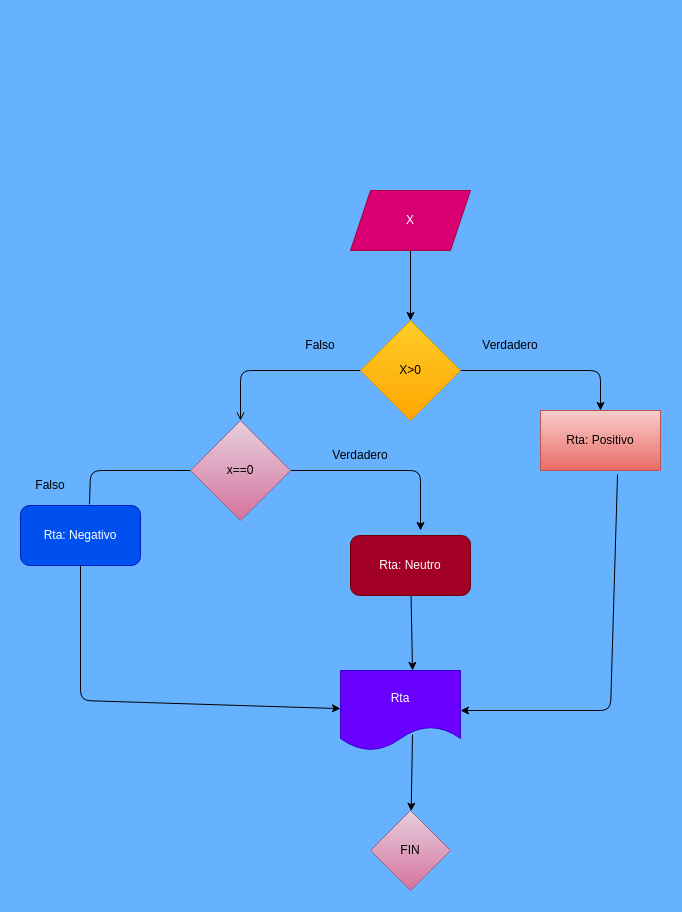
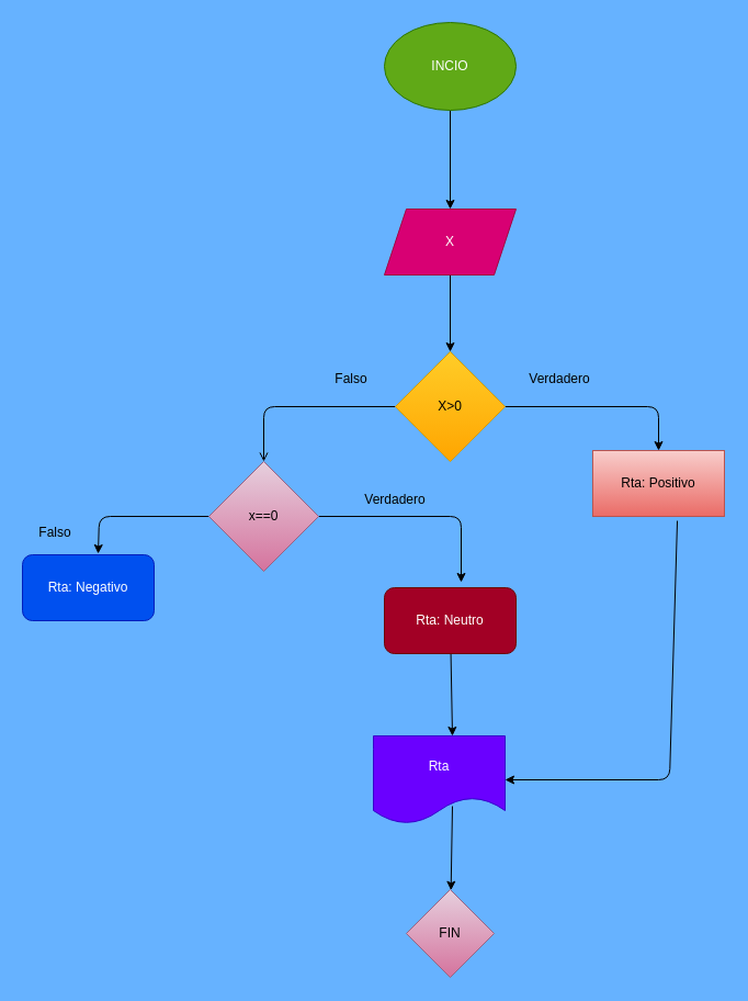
+ <mxCell id="3" value="INCIO" style="ellipse;whiteSpace=wrap;html=1;fillColor=#60a917;fontColor=#ffffff;strokeColor=#2D7600;" vertex="1" parent="1"><mxGeometry x="350" y="20" width="120" height="80" as="geometry" /></mxCell>
+ <mxCell id="2" value="" style="edgeStyle=none;html=1;" edge="1" parent="1" source="3" target="5"><mxGeometry relative="1" as="geometry" /></mxCell>
- <mxCell id="12" value="" style="edgeStyle=none;html=1;entryX=0.575;entryY=-0.017;entryDx=0;entryDy=0;entryPerimeter=0;endArrow=none;" edge="1" parent="1" source="13" target="17"><mxGeometry relative="1" as="geometry"><Array as="points"><mxPoint x="90" y="470" /></Array></mxGeometry></mxCell>
+ <mxCell id="12" value="" style="edgeStyle=none;html=1;entryX=0.575;entryY=-0.017;entryDx=0;entryDy=0;entryPerimeter=0;" edge="1" parent="1" source="13" target="17"><mxGeometry relative="1" as="geometry"><Array as="points"><mxPoint x="90" y="470" /></Array></mxGeometry></mxCell>
- <mxCell id="16" value="" style="edgeStyle=none;html=1;" edge="1" parent="1" source="17" target="19"><mxGeometry relative="1" as="geometry"><Array as="points"><mxPoint x="80" y="700" /></Array></mxGeometry></mxCell>
